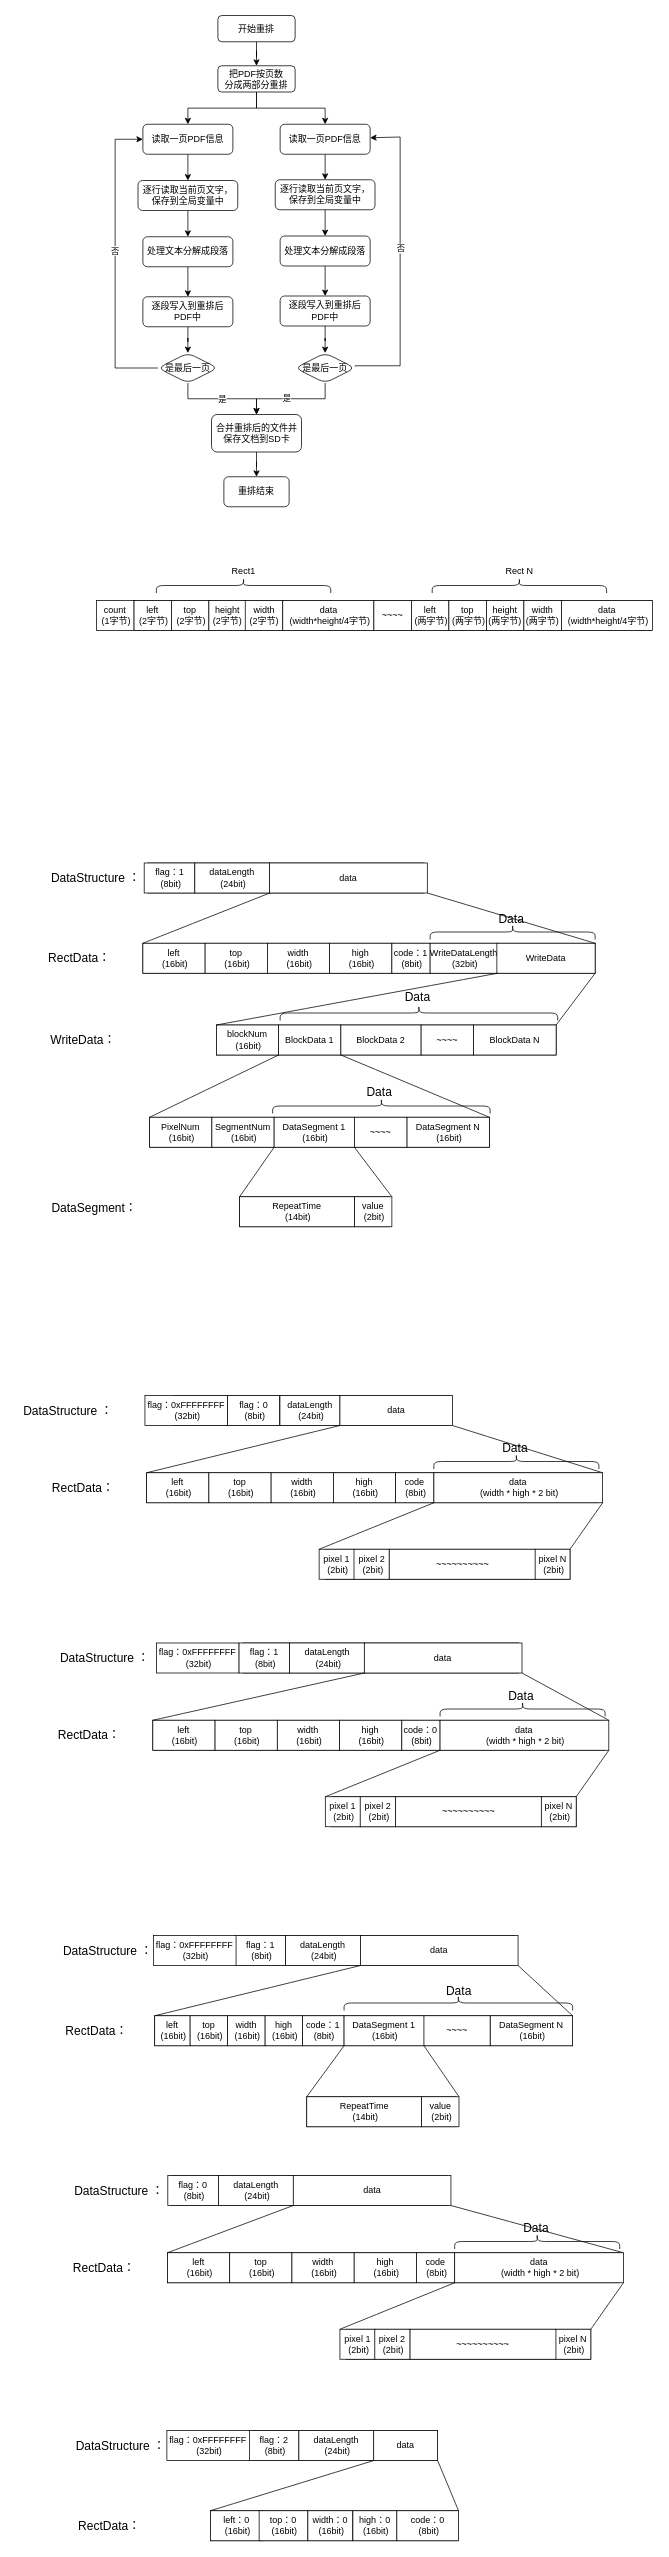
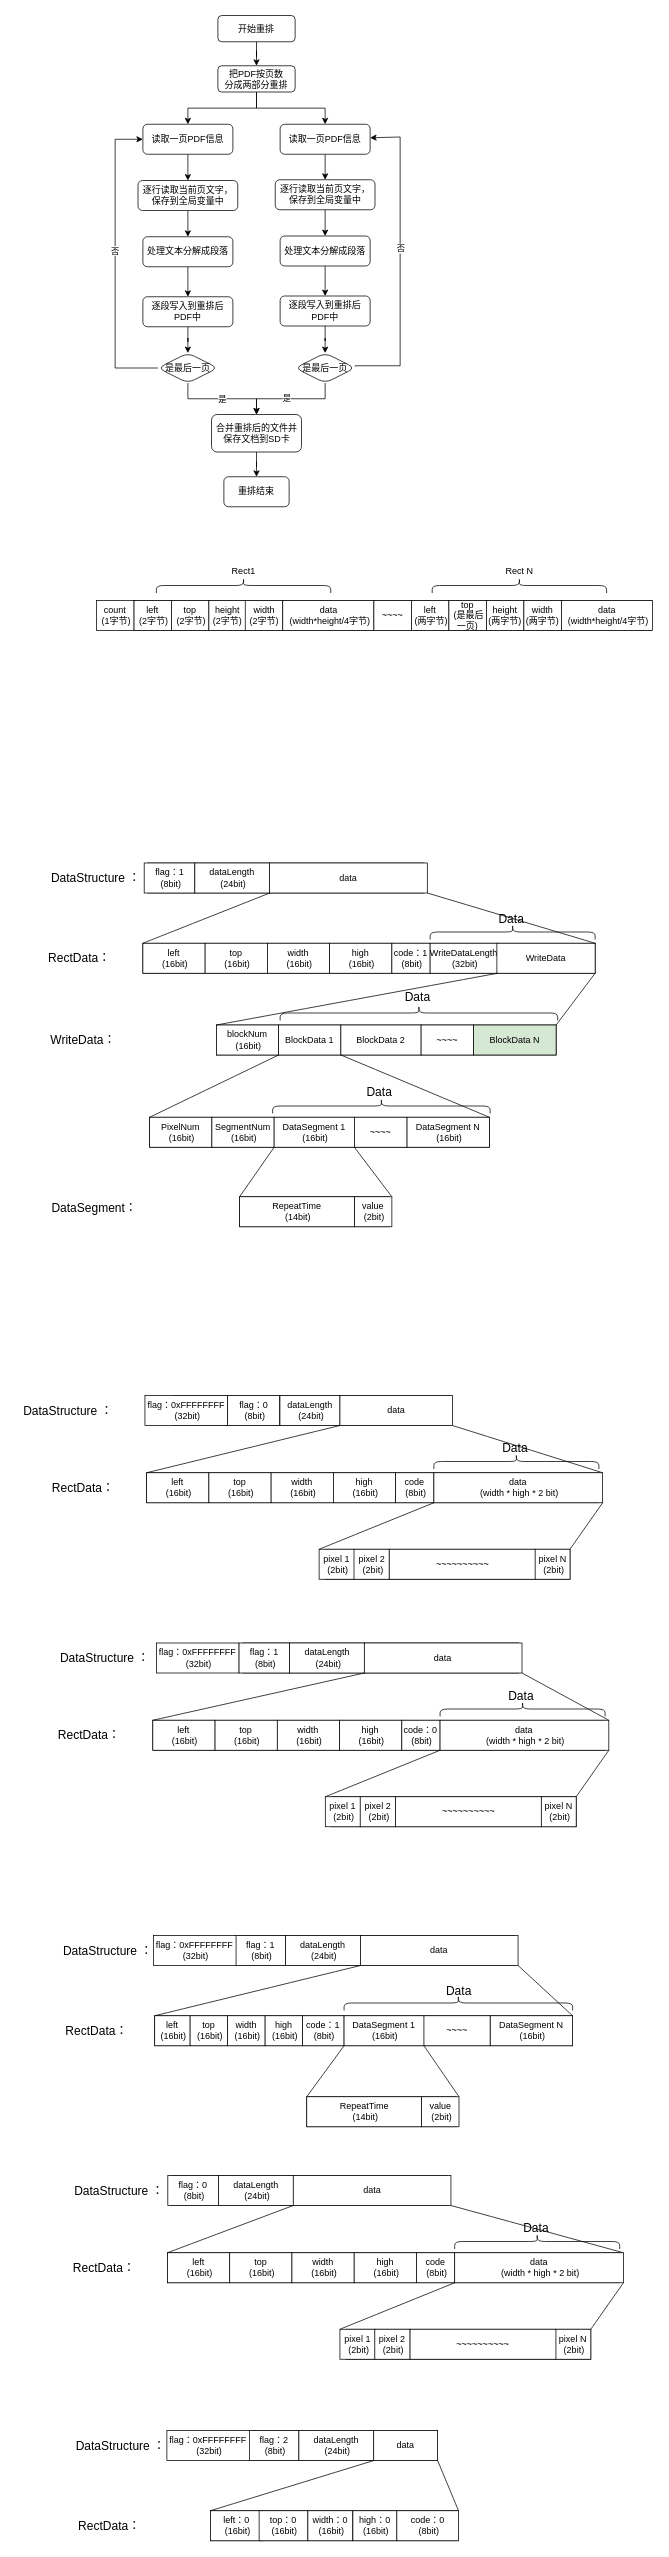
- <mxCell id="44" value="top&lt;div&gt;&amp;nbsp;(两字节)&lt;/div&gt;" style="rounded=0;whiteSpace=wrap;html=1;" parent="1" vertex="1"><mxGeometry x="598" y="800" width="50" height="40" as="geometry" /></mxCell>
+ <mxCell id="44" value="top&lt;div&gt;&amp;nbsp;(是最后一页)&lt;/div&gt;" style="rounded=0;whiteSpace=wrap;html=1;" parent="1" vertex="1"><mxGeometry x="598" y="800" width="50" height="40" as="geometry" /></mxCell>
- <mxCell id="59" value="&lt;div&gt;BlockData N&lt;/div&gt;" style="rounded=0;whiteSpace=wrap;html=1;" parent="1" vertex="1"><mxGeometry x="631" y="1366" width="110" height="40" as="geometry" /></mxCell>
+ <mxCell id="59" value="&lt;div&gt;BlockData N&lt;/div&gt;" style="rounded=0;whiteSpace=wrap;html=1;fillColor=#d5e8d4;" parent="1" vertex="1"><mxGeometry x="631" y="1366" width="110" height="40" as="geometry" /></mxCell>
